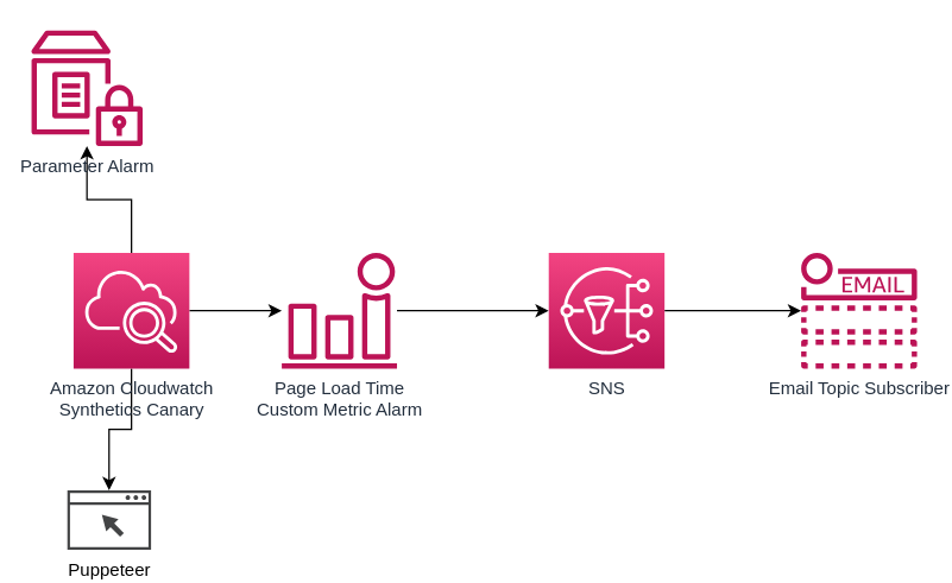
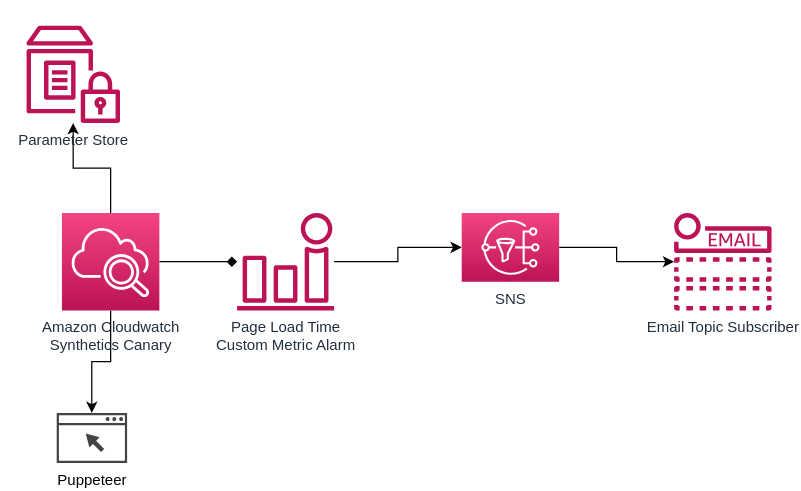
- <mxCell id="12" value="Parameter Alarm" style="outlineConnect=0;fontColor=#232F3E;gradientColor=none;fillColor=#BC1356;strokeColor=none;dashed=0;verticalLabelPosition=bottom;verticalAlign=top;align=center;html=1;fontSize=12;fontStyle=0;aspect=fixed;pointerEvents=1;shape=mxgraph.aws4.parameter_store;" vertex="1" parent="1"><mxGeometry x="20.5" y="20" width="75" height="78" as="geometry" /></mxCell>
+ <mxCell id="12" value="Parameter Store" style="outlineConnect=0;fontColor=#232F3E;gradientColor=none;fillColor=#BC1356;strokeColor=none;dashed=0;verticalLabelPosition=bottom;verticalAlign=top;align=center;html=1;fontSize=12;fontStyle=0;aspect=fixed;pointerEvents=1;shape=mxgraph.aws4.parameter_store;" vertex="1" parent="1"><mxGeometry x="20.5" y="20" width="75" height="78" as="geometry" /></mxCell>
- <mxCell id="5" style="edgeStyle=orthogonalEdgeStyle;rounded=0;orthogonalLoop=1;jettySize=auto;html=1;" parent="1" source="7" target="3" edge="1"><mxGeometry relative="1" as="geometry" /></mxCell>
+ <mxCell id="5" style="edgeStyle=orthogonalEdgeStyle;rounded=0;orthogonalLoop=1;jettySize=auto;html=1;endArrow=diamond;" parent="1" source="7" target="3" edge="1"><mxGeometry relative="1" as="geometry" /></mxCell>
- <mxCell id="9" value="SNS" style="outlineConnect=0;fontColor=#232F3E;gradientColor=#F34482;gradientDirection=north;fillColor=#BC1356;strokeColor=#ffffff;dashed=0;verticalLabelPosition=bottom;verticalAlign=top;align=center;html=1;fontSize=12;fontStyle=0;aspect=fixed;shape=mxgraph.aws4.resourceIcon;resIcon=mxgraph.aws4.sns;" parent="1" vertex="1"><mxGeometry x="369" y="170" width="78" height="78" as="geometry" /></mxCell>
+ <mxCell id="9" value="SNS" style="outlineConnect=0;fontColor=#232F3E;gradientColor=#F34482;gradientDirection=north;fillColor=#BC1356;strokeColor=#ffffff;dashed=0;verticalLabelPosition=bottom;verticalAlign=top;align=center;html=1;fontSize=12;fontStyle=0;aspect=fixed;shape=mxgraph.aws4.resourceIcon;resIcon=mxgraph.aws4.sns;" parent="1" vertex="1"><mxGeometry x="369" y="170" width="78" height="55" as="geometry" /></mxCell>
